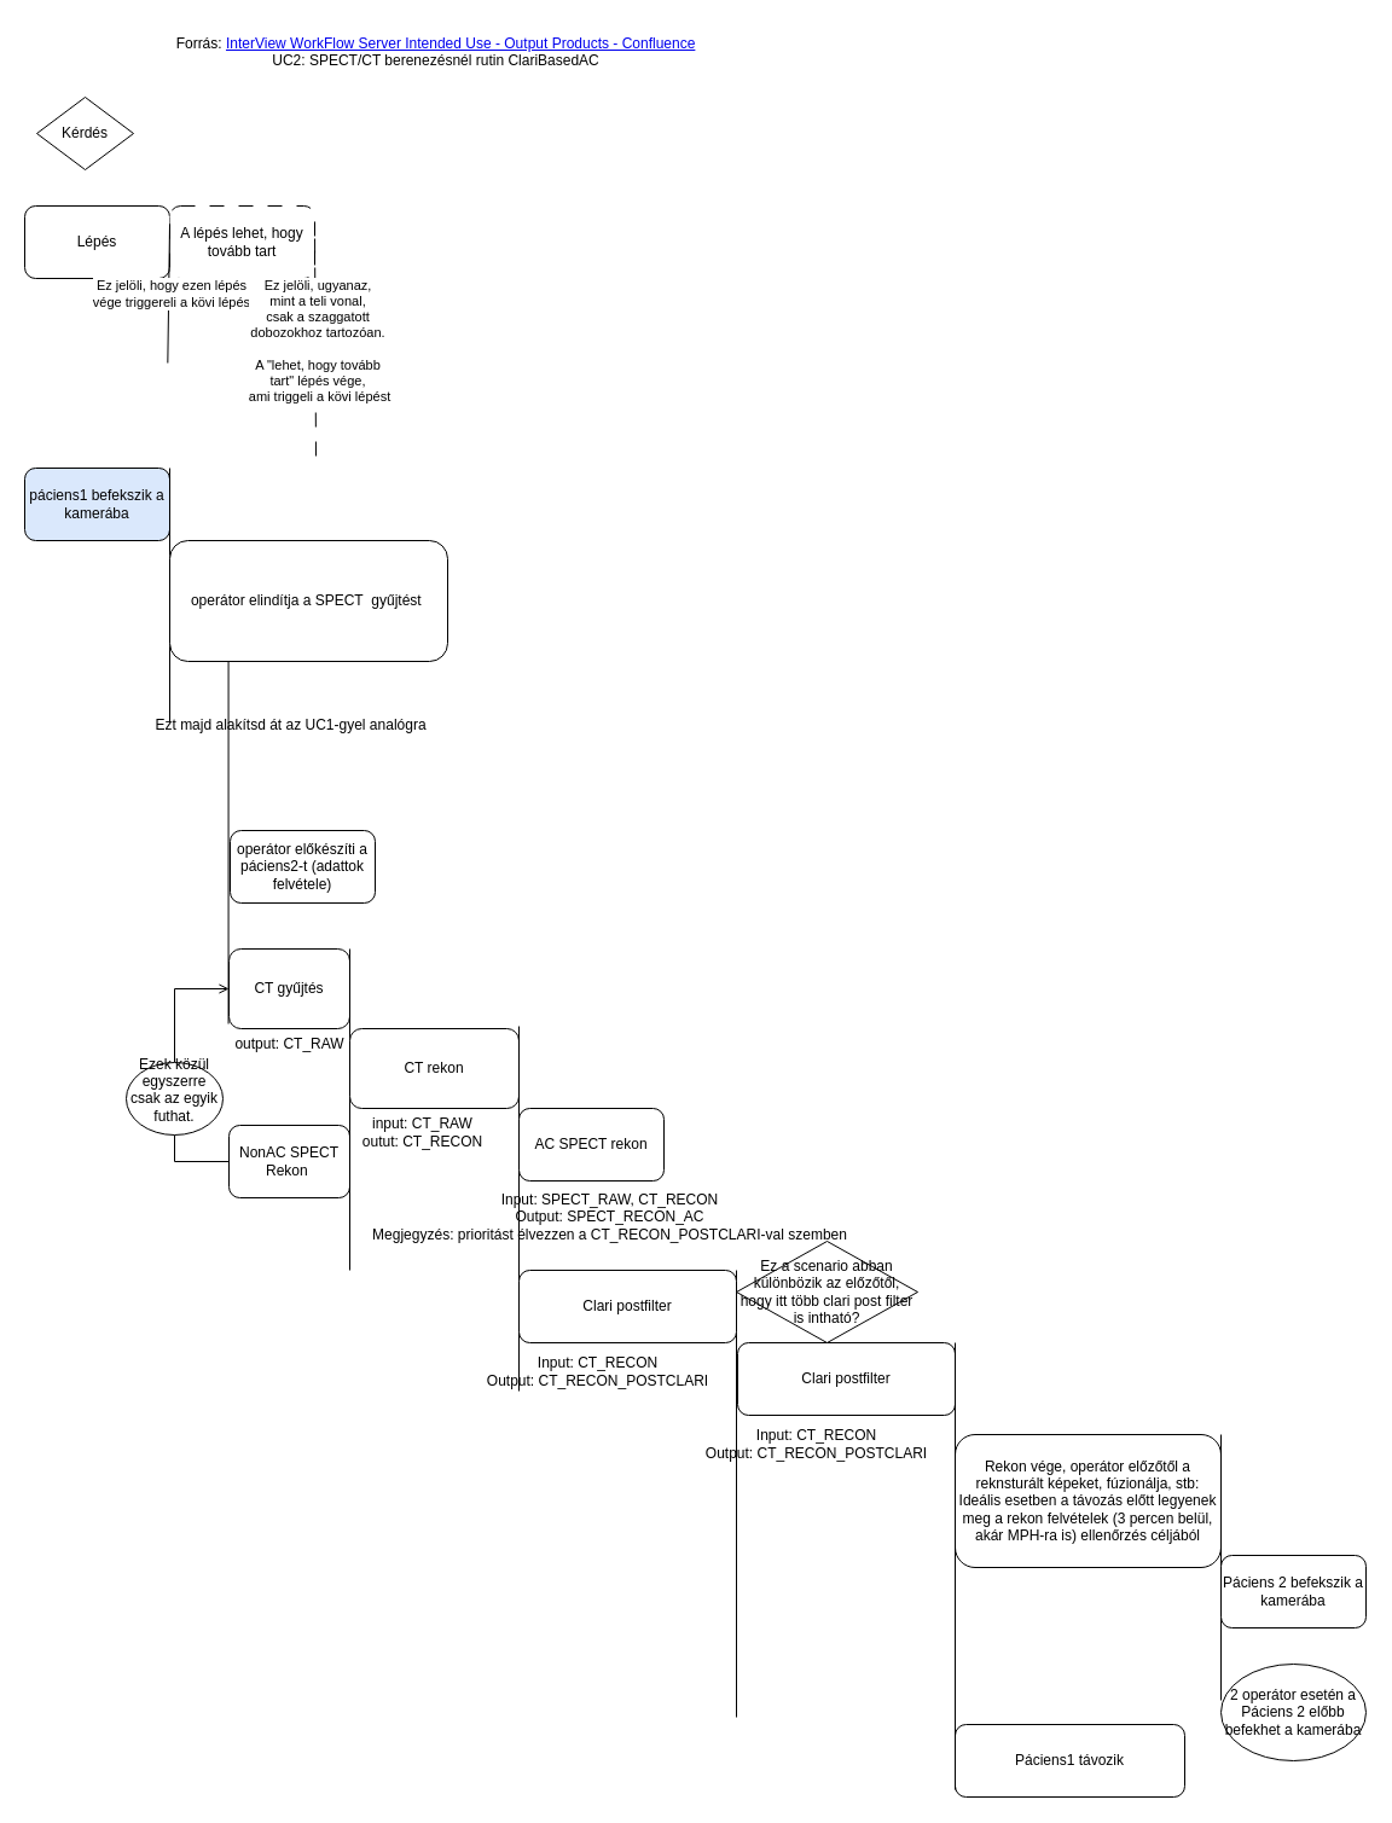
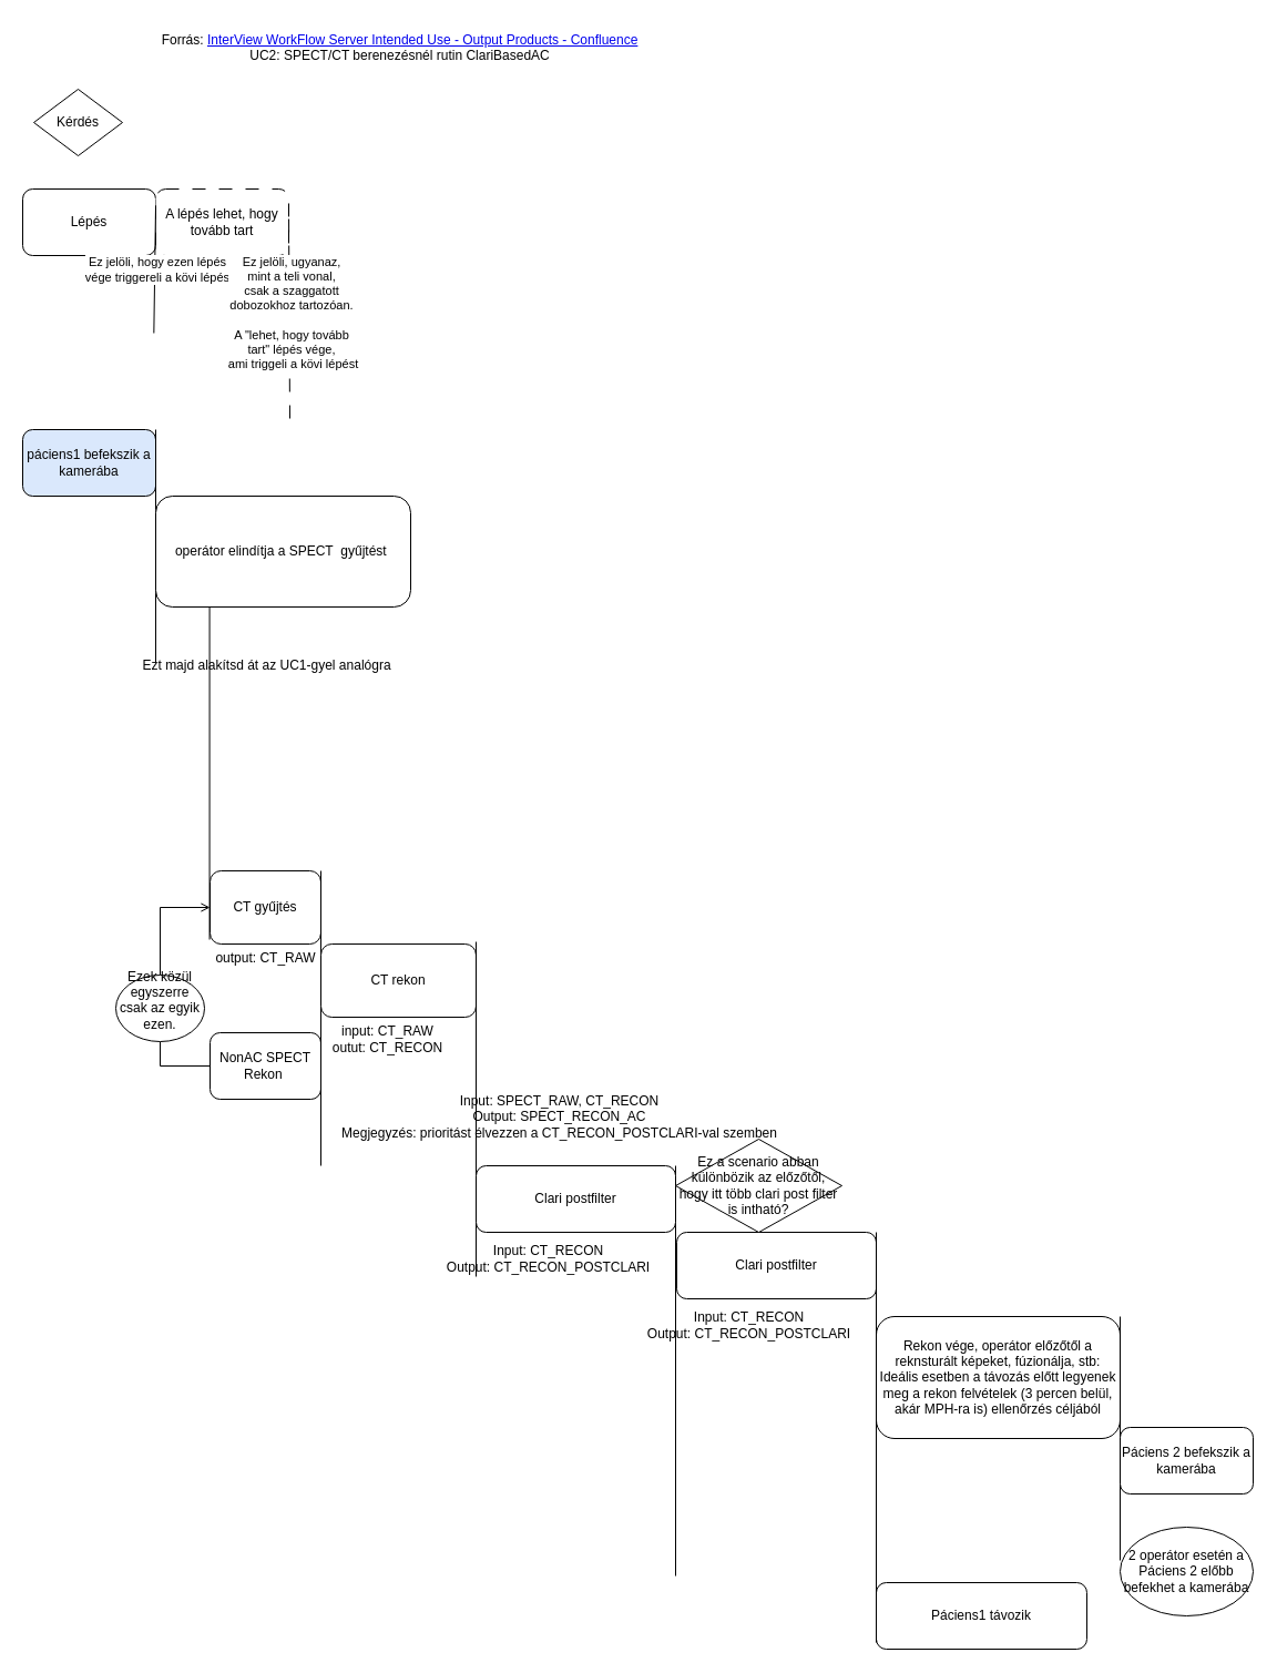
- <mxCell id="13" value="&lt;div&gt;operátor előkészíti a páciens2-t (adattok felvétele)&lt;/div&gt;" style="rounded=1;whiteSpace=wrap;html=1;" parent="1" vertex="1"><mxGeometry x="190" y="687" width="120" height="60" as="geometry" /></mxCell>
- <mxCell id="38" value="Ezek közül egyszerre csak az egyik futhat.&lt;div&gt;&lt;br&gt;&lt;/div&gt;" style="ellipse;whiteSpace=wrap;html=1;" parent="1" vertex="1"><mxGeometry x="104" y="879" width="80" height="60" as="geometry" /></mxCell>
+ <mxCell id="38" value="Ezek közül egyszerre csak az egyik ezen.&lt;div&gt;&lt;br&gt;&lt;/div&gt;" style="ellipse;whiteSpace=wrap;html=1;" parent="1" vertex="1"><mxGeometry x="104" y="879" width="80" height="60" as="geometry" /></mxCell>
- <mxCell id="29" value="AC SPECT rekon" style="rounded=1;whiteSpace=wrap;html=1;" parent="1" vertex="1"><mxGeometry x="429" y="917" width="120" height="60" as="geometry" /></mxCell>
